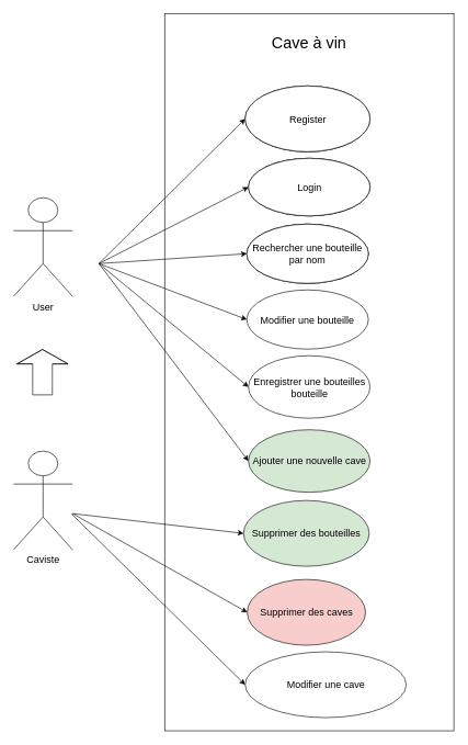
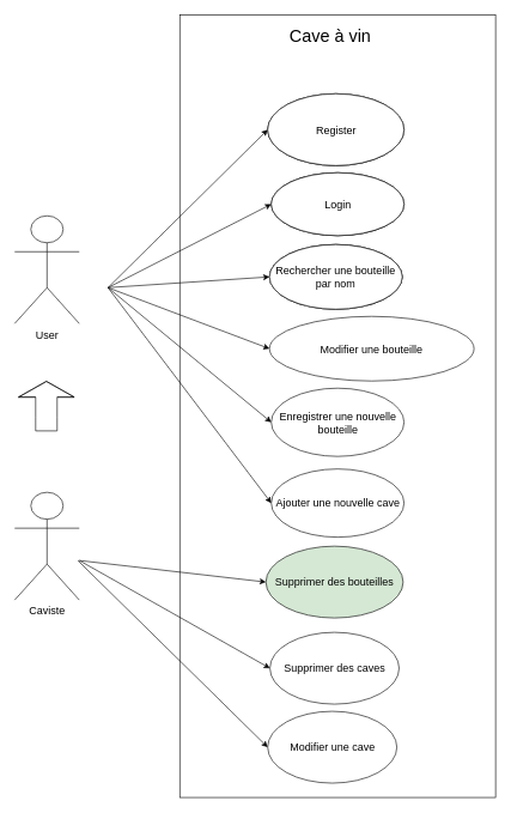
- <mxCell id="4" value="&lt;span style=&quot;font-size: 24px&quot;&gt;Cave à vin&lt;br&gt;&lt;/span&gt;" style="text;html=1;strokeColor=none;fillColor=none;align=center;verticalAlign=middle;whiteSpace=wrap;rounded=0;" parent="1" vertex="1"><mxGeometry x="260" y="35" width="420" height="60" as="geometry" /></mxCell>
+ <mxCell id="4" value="&lt;span style=&quot;font-size: 24px&quot;&gt;Cave à vin&lt;br&gt;&lt;/span&gt;" style="text;html=1;strokeColor=none;fillColor=none;align=center;verticalAlign=middle;whiteSpace=wrap;rounded=0;" parent="1" vertex="1"><mxGeometry x="250" y="20" width="420" height="60" as="geometry" /></mxCell>
- <mxCell id="13" value="Modifier une bouteille" style="ellipse;whiteSpace=wrap;html=1;fontSize=15;" parent="1" vertex="1"><mxGeometry x="375" y="440" width="185" height="90" as="geometry" /></mxCell>
+ <mxCell id="13" value="Modifier une bouteille" style="ellipse;whiteSpace=wrap;html=1;fontSize=15;" parent="1" vertex="1"><mxGeometry x="375" y="440" width="285" height="90" as="geometry" /></mxCell>
- <mxCell id="7" value="Enregistrer une bouteilles bouteille" style="ellipse;whiteSpace=wrap;html=1;fontSize=15;" parent="1" vertex="1"><mxGeometry x="377.5" y="540" width="185" height="95" as="geometry" /></mxCell>
+ <mxCell id="7" value="Enregistrer une nouvelle bouteille" style="ellipse;whiteSpace=wrap;html=1;fontSize=15;" parent="1" vertex="1"><mxGeometry x="377.5" y="540" width="185" height="95" as="geometry" /></mxCell>
- <mxCell id="26" value="Ajouter une nouvelle cave" style="ellipse;whiteSpace=wrap;html=1;fontSize=15;fillColor=#d5e8d4;" parent="1" vertex="1"><mxGeometry x="377.5" y="652.5" width="185" height="95" as="geometry" /></mxCell>
+ <mxCell id="26" value="Ajouter une nouvelle cave" style="ellipse;whiteSpace=wrap;html=1;fontSize=15;" parent="1" vertex="1"><mxGeometry x="377.5" y="652.5" width="185" height="95" as="geometry" /></mxCell>
- <mxCell id="16" value="Supprimer des caves" style="ellipse;whiteSpace=wrap;html=1;fontSize=15;fillColor=#f8cecc;" parent="1" vertex="1"><mxGeometry x="375.63" y="880" width="180" height="100" as="geometry" /></mxCell>
+ <mxCell id="16" value="Supprimer des caves" style="ellipse;whiteSpace=wrap;html=1;fontSize=15;" parent="1" vertex="1"><mxGeometry x="375.63" y="880" width="180" height="100" as="geometry" /></mxCell>
- <mxCell id="28" value="Modifier une cave" style="ellipse;whiteSpace=wrap;html=1;fontSize=15;" parent="1" vertex="1"><mxGeometry x="372.5" y="990" width="245" height="100" as="geometry" /></mxCell>
+ <mxCell id="28" value="Modifier une cave" style="ellipse;whiteSpace=wrap;html=1;fontSize=15;" parent="1" vertex="1"><mxGeometry x="372.5" y="990" width="180" height="100" as="geometry" /></mxCell>
